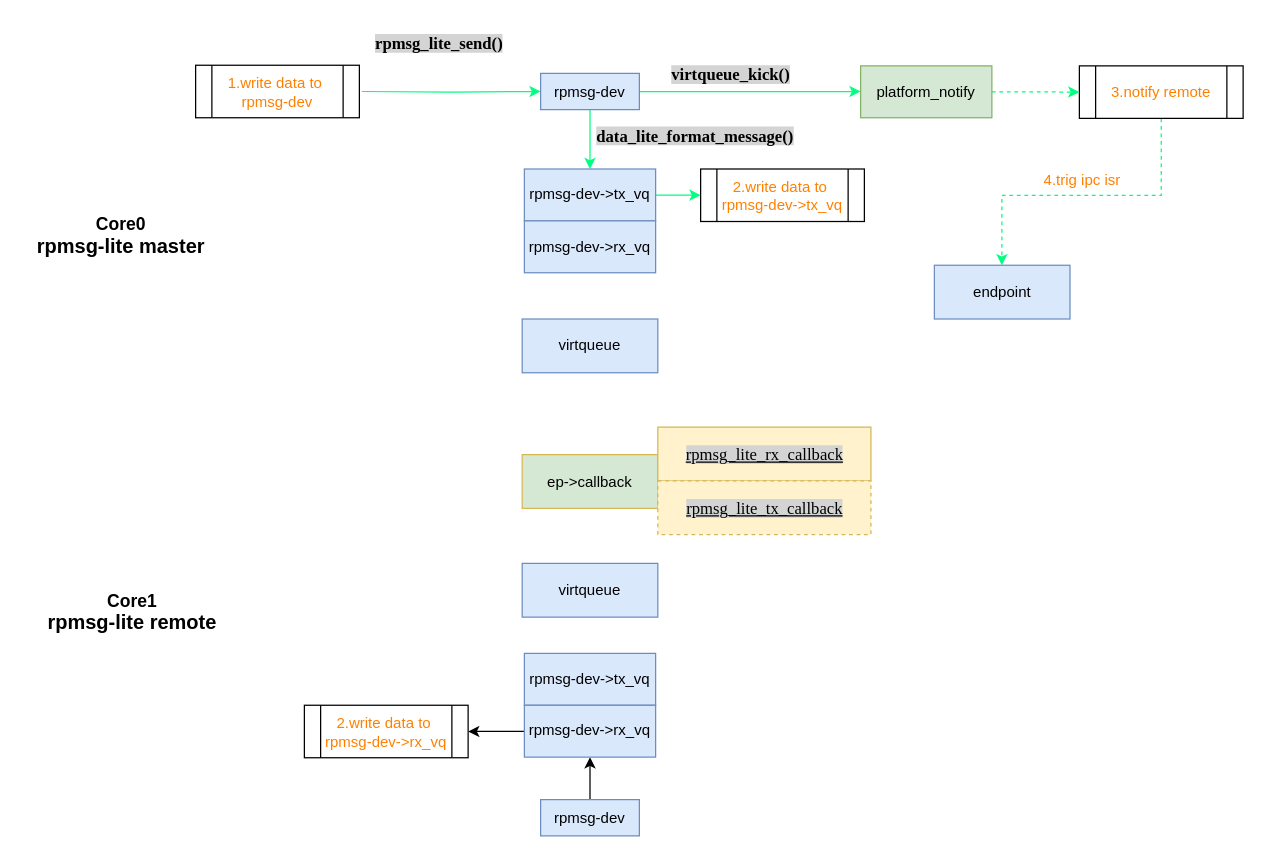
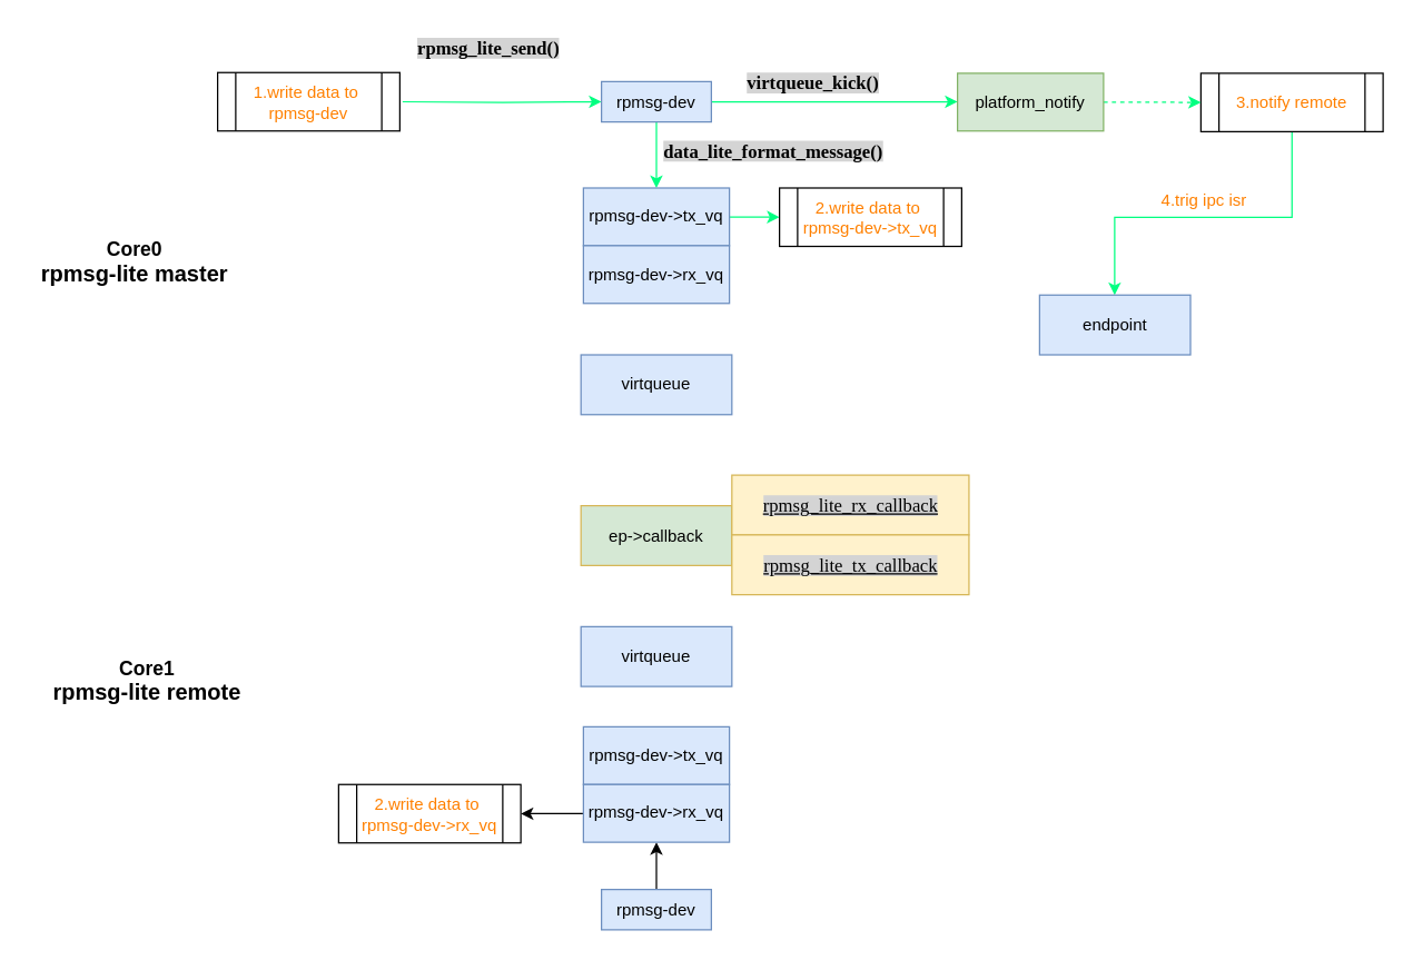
- <mxCell id="17" style="edgeStyle=orthogonalEdgeStyle;rounded=0;orthogonalLoop=1;jettySize=auto;html=1;strokeColor=#00FF80;dashed=1;" edge="1" parent="1" source="18" target="21"><mxGeometry relative="1" as="geometry"><Array as="points"><mxPoint x="929" y="155.5" /><mxPoint x="801" y="155.5" /></Array></mxGeometry></mxCell>
+ <mxCell id="17" style="edgeStyle=orthogonalEdgeStyle;rounded=0;orthogonalLoop=1;jettySize=auto;html=1;strokeColor=#00FF80;" edge="1" parent="1" source="18" target="21"><mxGeometry relative="1" as="geometry"><Array as="points"><mxPoint x="929" y="155.5" /><mxPoint x="801" y="155.5" /></Array></mxGeometry></mxCell>
- <mxCell id="25" value="&lt;span style=&quot;font-family: Consolas; font-size: 13.333px; white-space: pre; background-color: rgb(212, 212, 212); text-decoration-line: underline;&quot;&gt;rpmsg_lite_tx_callback&lt;/span&gt;" style="whiteSpace=wrap;html=1;fillColor=#fff2cc;strokeColor=#d6b656;movable=1;resizable=1;rotatable=1;deletable=1;editable=1;locked=0;connectable=1;dashed=1;" vertex="1" parent="1"><mxGeometry x="525.75" y="384" width="170.5" height="43" as="geometry" /></mxCell>
+ <mxCell id="25" value="&lt;span style=&quot;font-family: Consolas; font-size: 13.333px; white-space: pre; background-color: rgb(212, 212, 212); text-decoration-line: underline;&quot;&gt;rpmsg_lite_tx_callback&lt;/span&gt;" style="whiteSpace=wrap;html=1;fillColor=#fff2cc;strokeColor=#d6b656;movable=1;resizable=1;rotatable=1;deletable=1;editable=1;locked=0;connectable=1;" vertex="1" parent="1"><mxGeometry x="525.75" y="384" width="170.5" height="43" as="geometry" /></mxCell>
